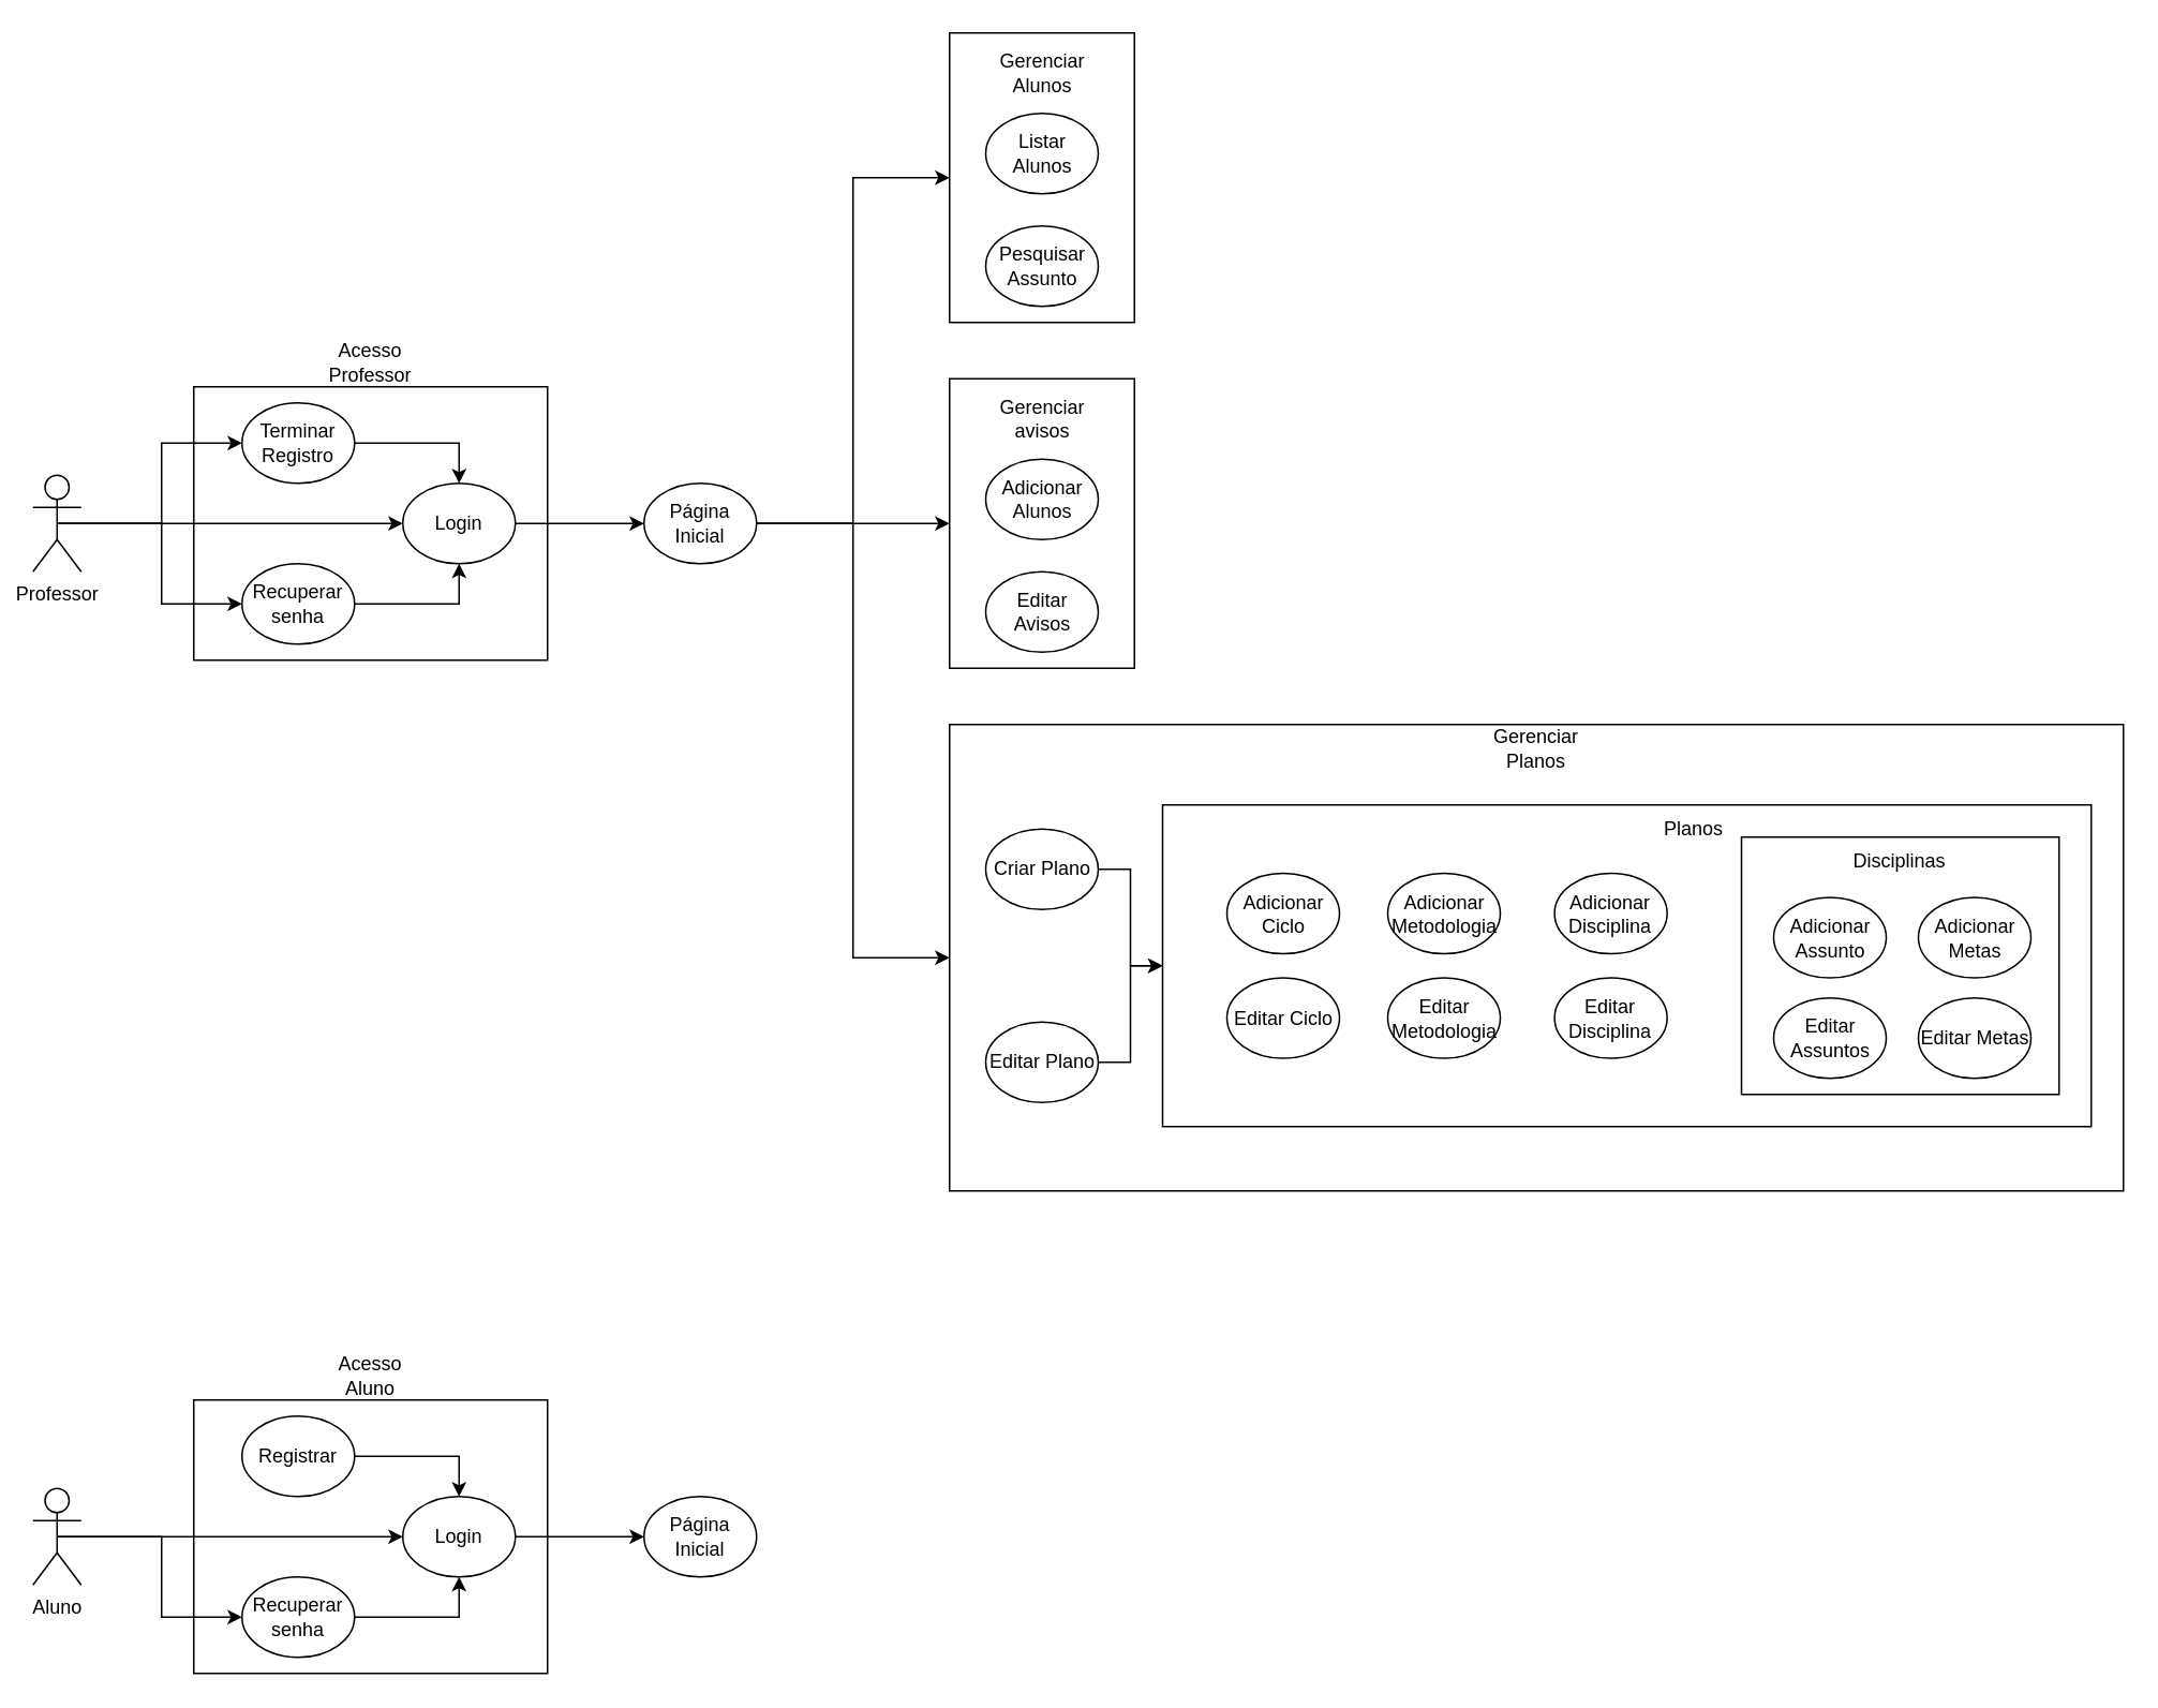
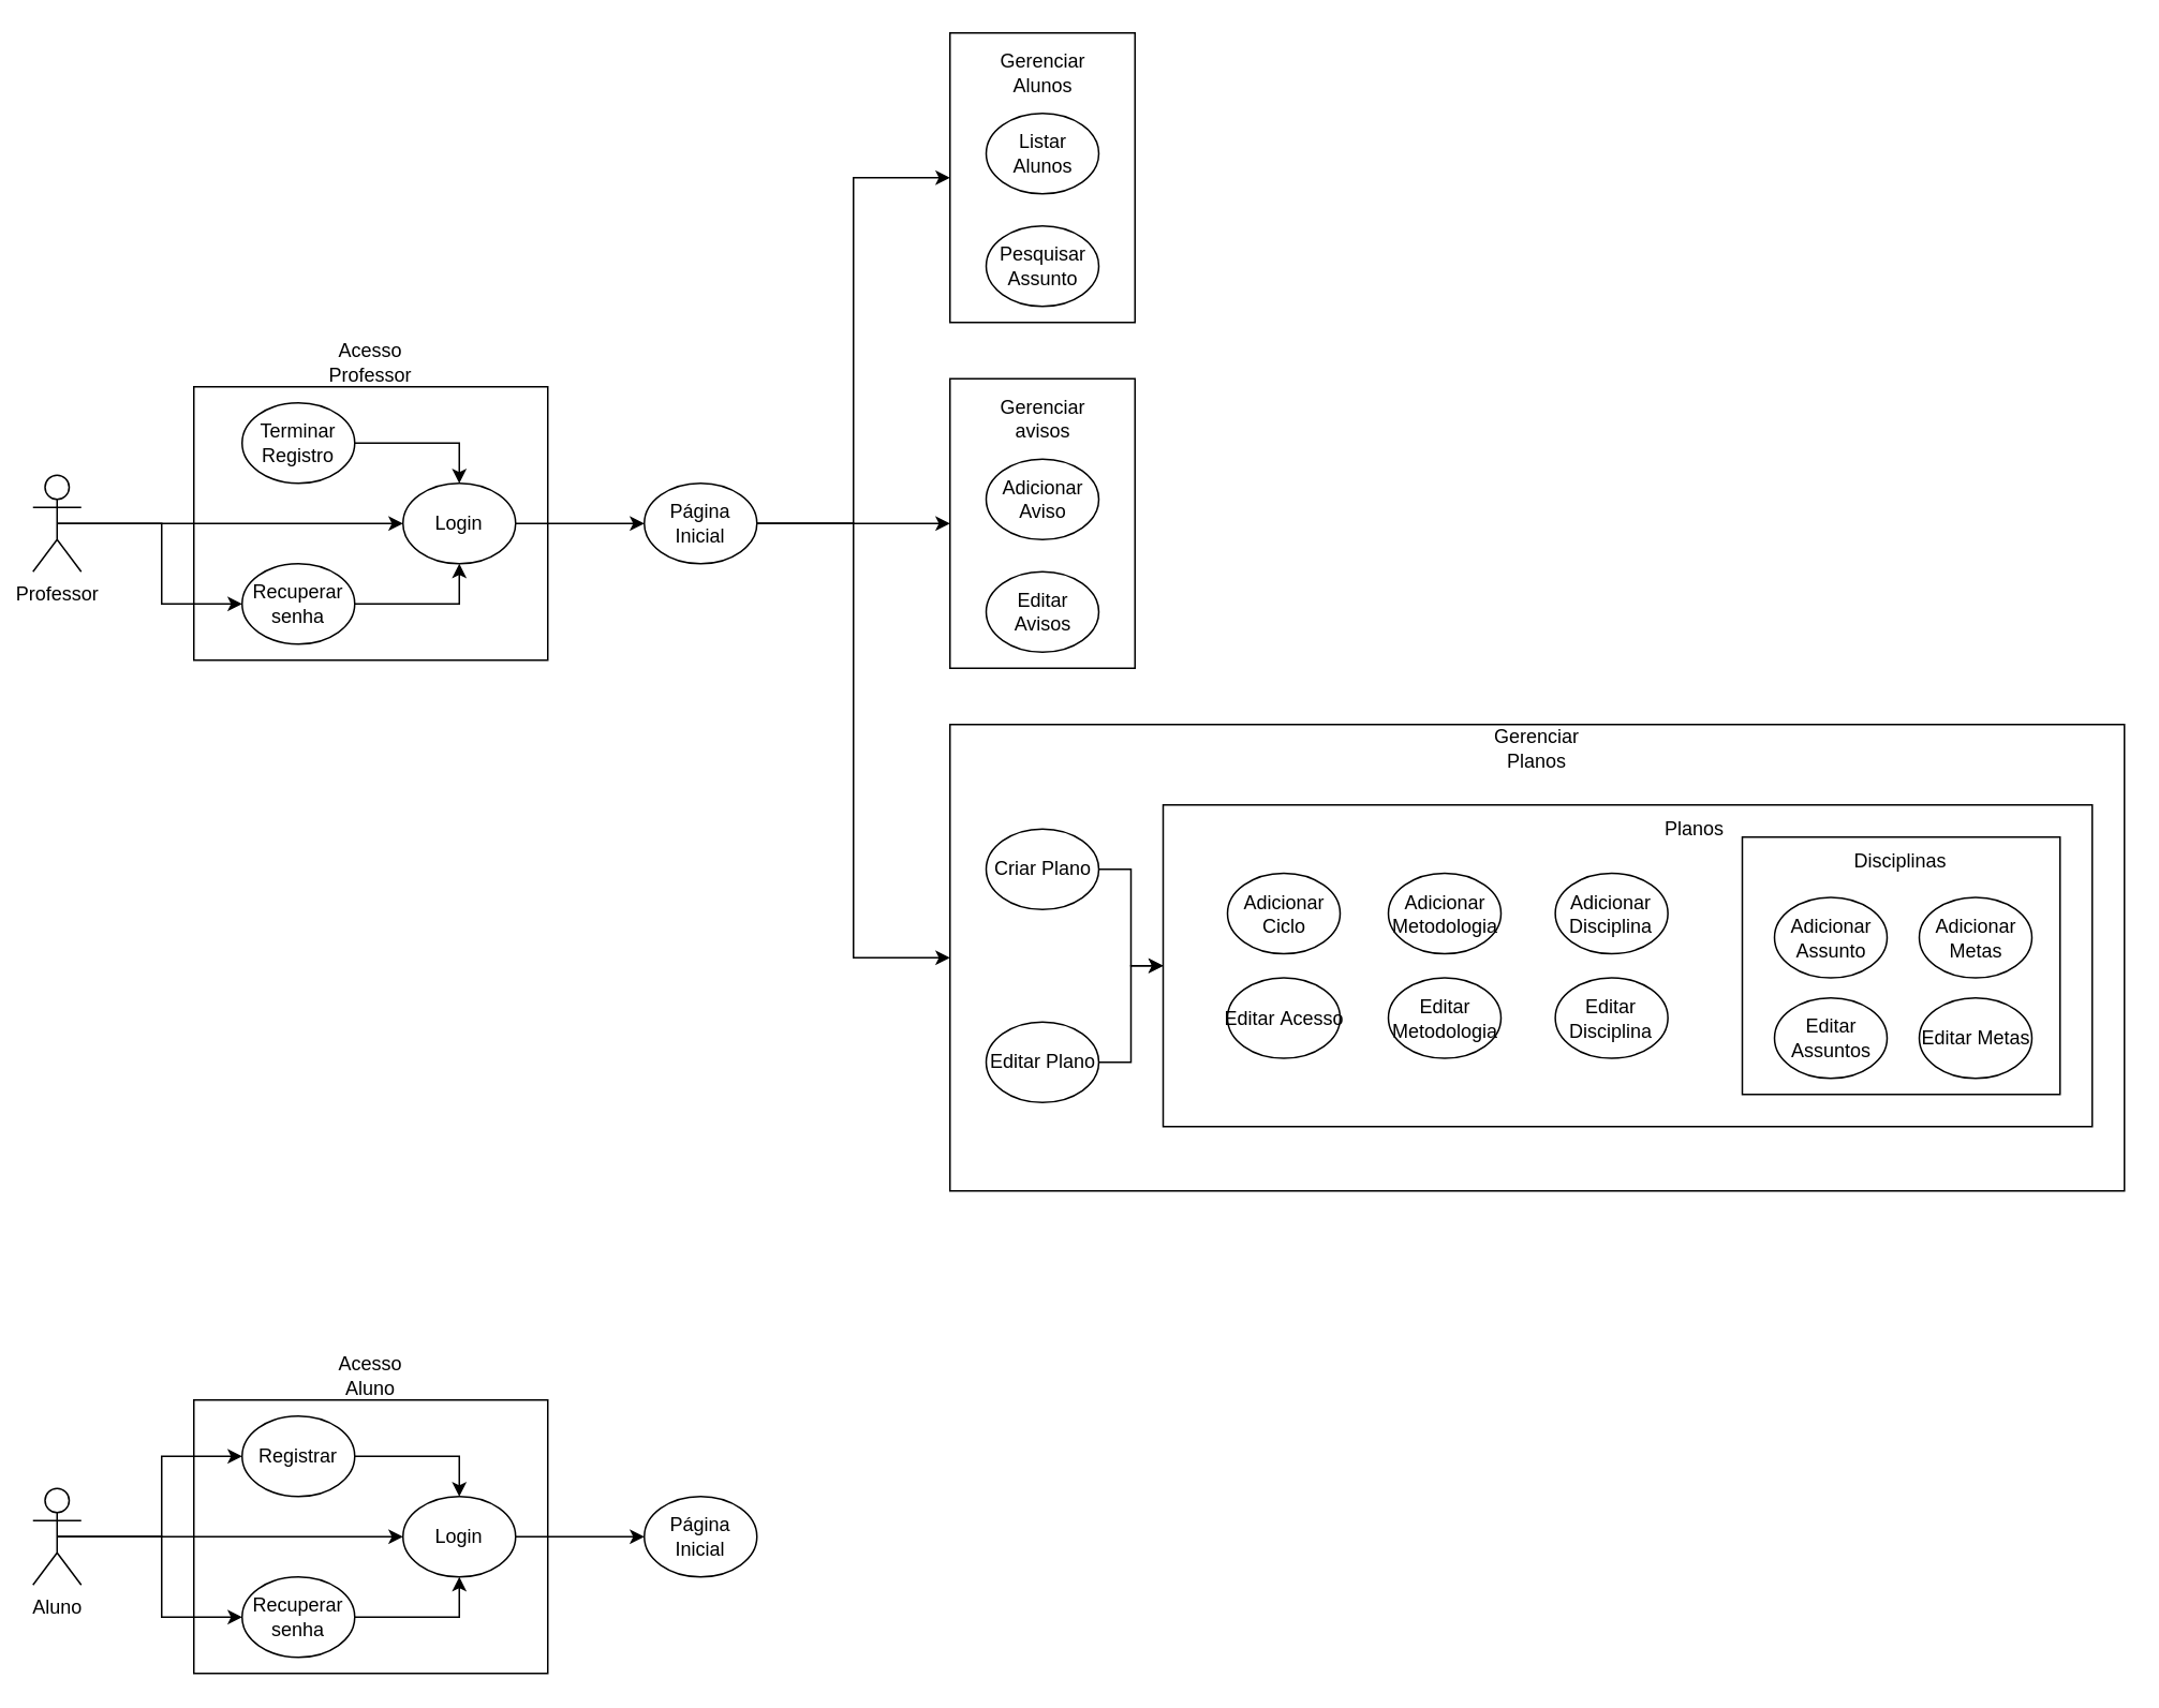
- <mxCell id="6" style="edgeStyle=orthogonalEdgeStyle;rounded=0;orthogonalLoop=1;jettySize=auto;html=1;exitX=0.5;exitY=0.5;exitDx=0;exitDy=0;exitPerimeter=0;entryX=0;entryY=0.5;entryDx=0;entryDy=0;" edge="1" parent="1" source="9" target="12"><mxGeometry relative="1" as="geometry" /></mxCell>
- <mxCell id="56" value="Adicionar Alunos" style="ellipse;whiteSpace=wrap;html=1;" vertex="1" parent="1"><mxGeometry x="612.5" y="285" width="70" height="50" as="geometry" /></mxCell>
+ <mxCell id="56" value="Adicionar Aviso" style="ellipse;whiteSpace=wrap;html=1;" vertex="1" parent="1"><mxGeometry x="612.5" y="285" width="70" height="50" as="geometry" /></mxCell>
- <mxCell id="44" value="Editar&amp;nbsp;Ciclo" style="ellipse;whiteSpace=wrap;html=1;" vertex="1" parent="1"><mxGeometry x="762.5" y="607.5" width="70" height="50" as="geometry" /></mxCell>
+ <mxCell id="44" value="Editar&amp;nbsp;Acesso" style="ellipse;whiteSpace=wrap;html=1;" vertex="1" parent="1"><mxGeometry x="762.5" y="607.5" width="70" height="50" as="geometry" /></mxCell>
+ <mxCell id="24" style="edgeStyle=orthogonalEdgeStyle;rounded=0;orthogonalLoop=1;jettySize=auto;html=1;exitX=0.5;exitY=0.5;exitDx=0;exitDy=0;exitPerimeter=0;entryX=0;entryY=0.5;entryDx=0;entryDy=0;" edge="1" parent="1" source="27" target="19"><mxGeometry relative="1" as="geometry" /></mxCell>
